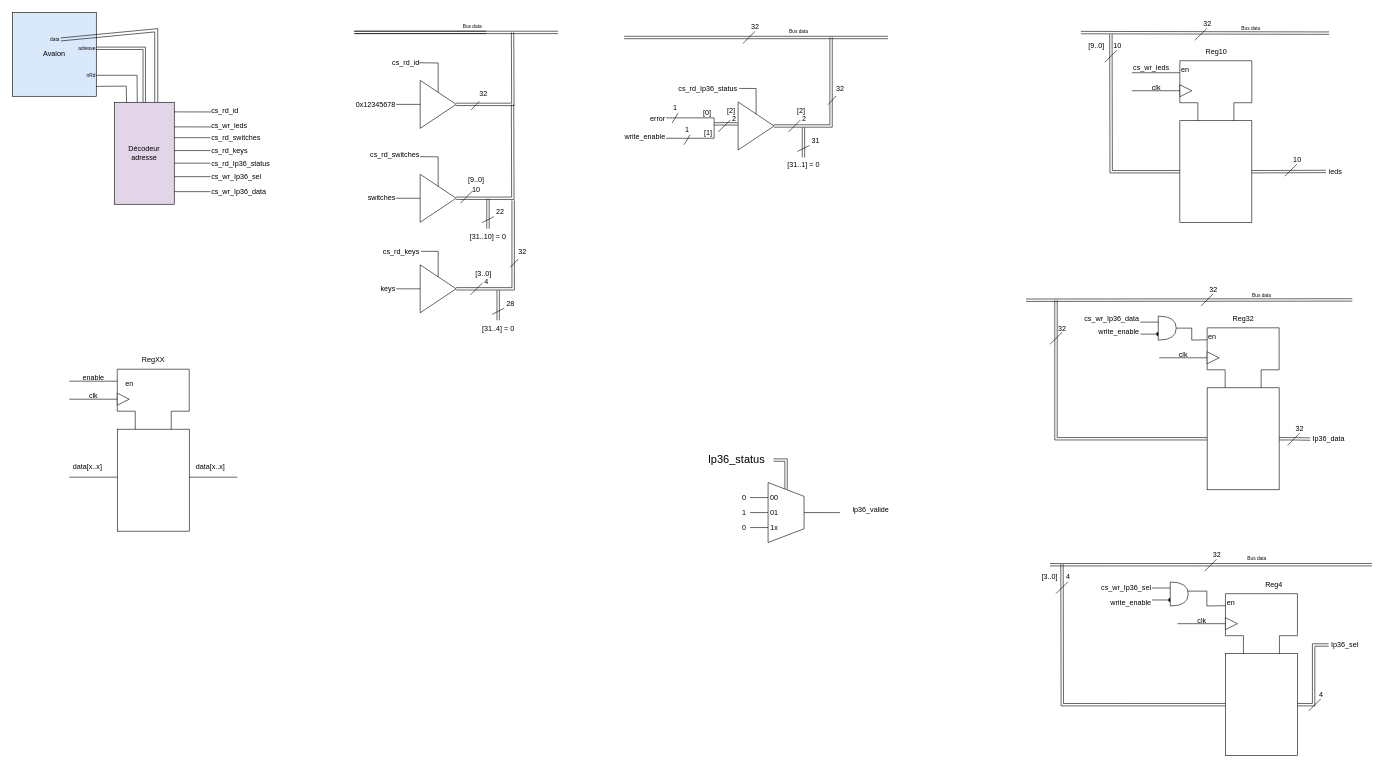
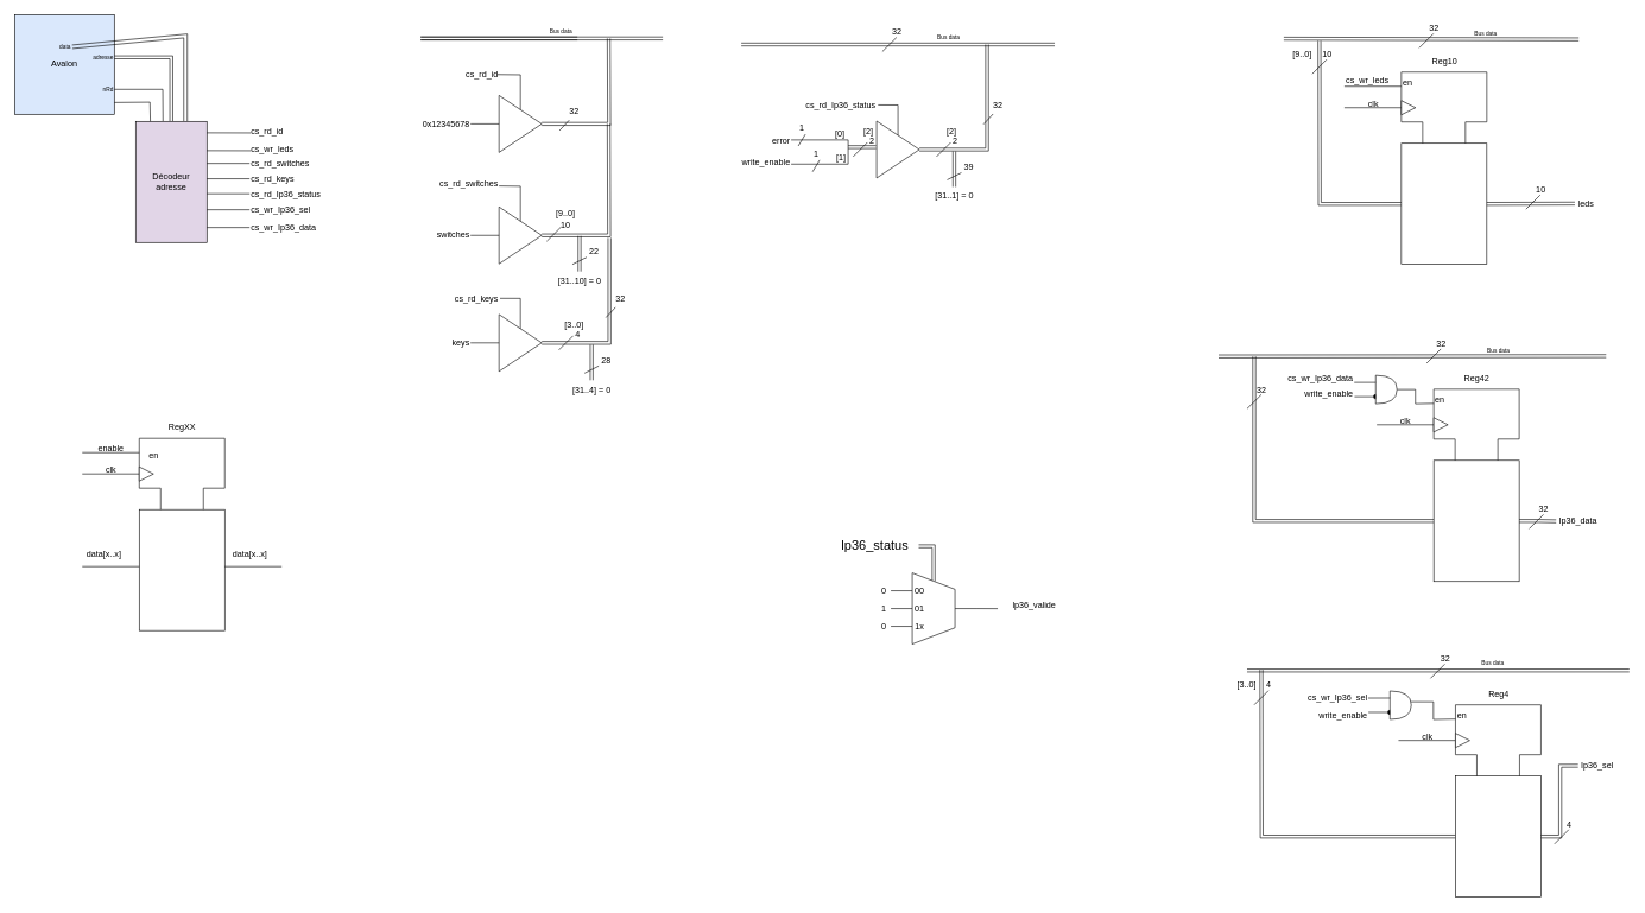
- <mxCell id="180" value="31" style="text;html=1;align=center;verticalAlign=middle;resizable=0;points=[];autosize=1;strokeColor=none;fillColor=none;fontColor=#000000;" parent="1" vertex="1"><mxGeometry x="1339" y="219.5" width="40" height="30" as="geometry" /></mxCell>
+ <mxCell id="180" value="39" style="text;html=1;align=center;verticalAlign=middle;resizable=0;points=[];autosize=1;strokeColor=none;fillColor=none;fontColor=#000000;" parent="1" vertex="1"><mxGeometry x="1339" y="219.5" width="40" height="30" as="geometry" /></mxCell>
- <mxCell id="94" value="Reg32" style="text;html=1;align=center;verticalAlign=middle;resizable=0;points=[];autosize=1;strokeColor=none;fillColor=none;fontColor=#000000;" parent="1" vertex="1"><mxGeometry x="2042" y="516" width="60" height="30" as="geometry" /></mxCell>
+ <mxCell id="94" value="Reg42" style="text;html=1;align=center;verticalAlign=middle;resizable=0;points=[];autosize=1;strokeColor=none;fillColor=none;fontColor=#000000;" parent="1" vertex="1"><mxGeometry x="2042" y="516" width="60" height="30" as="geometry" /></mxCell>
- <mxCell id="114" value="Reg4" style="text;html=1;align=center;verticalAlign=middle;resizable=0;points=[];autosize=1;strokeColor=none;fillColor=none;fontColor=#000000;" parent="1" vertex="1"><mxGeometry x="2097.5" y="959.25" width="50" height="30" as="geometry" /></mxCell>
+ <mxCell id="114" value="Reg4" style="text;html=1;align=center;verticalAlign=middle;resizable=0;points=[];autosize=1;strokeColor=none;fillColor=none;fontColor=#000000;" parent="1" vertex="1"><mxGeometry x="2077.5" y="959.25" width="50" height="30" as="geometry" /></mxCell>
